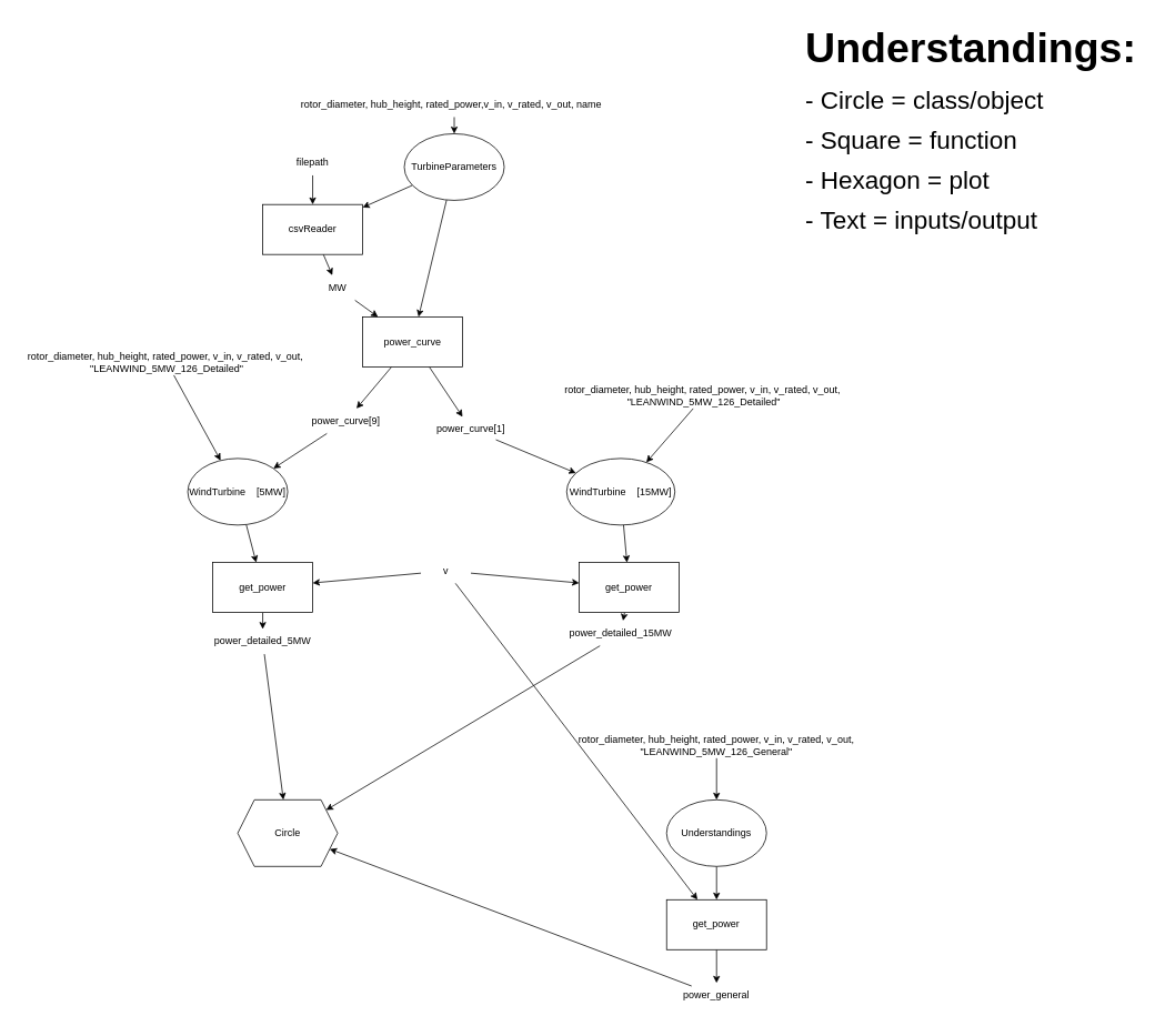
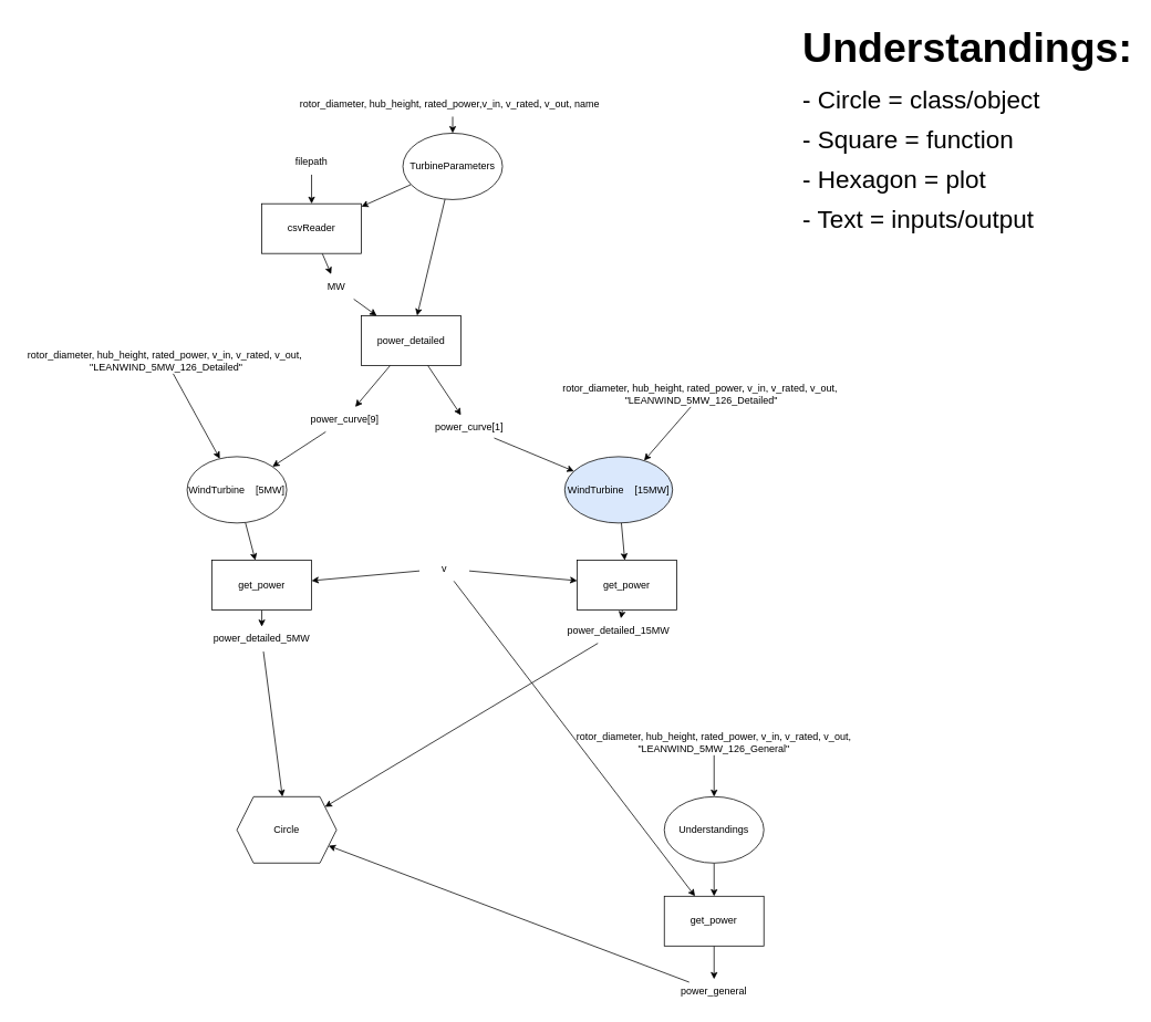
- <mxCell id="13" value="&lt;span style=&quot;color: rgb(0, 0, 0);&quot;&gt;power_curve&lt;/span&gt;" style="rounded=0;whiteSpace=wrap;html=1;" vertex="1" parent="1"><mxGeometry x="435" y="380" width="120" height="60" as="geometry" /></mxCell>
+ <mxCell id="13" value="&lt;span style=&quot;color: rgb(0, 0, 0);&quot;&gt;power_detailed&lt;/span&gt;" style="rounded=0;whiteSpace=wrap;html=1;" vertex="1" parent="1"><mxGeometry x="435" y="380" width="120" height="60" as="geometry" /></mxCell>
- <mxCell id="27" value="WindTurbine&amp;nbsp; &amp;nbsp; [15MW]" style="ellipse;whiteSpace=wrap;html=1;" vertex="1" parent="1"><mxGeometry x="680" y="550" width="130" height="80" as="geometry" /></mxCell>
+ <mxCell id="27" value="WindTurbine&amp;nbsp; &amp;nbsp; [15MW]" style="ellipse;whiteSpace=wrap;html=1;fillColor=#dae8fc;" vertex="1" parent="1"><mxGeometry x="680" y="550" width="130" height="80" as="geometry" /></mxCell>
